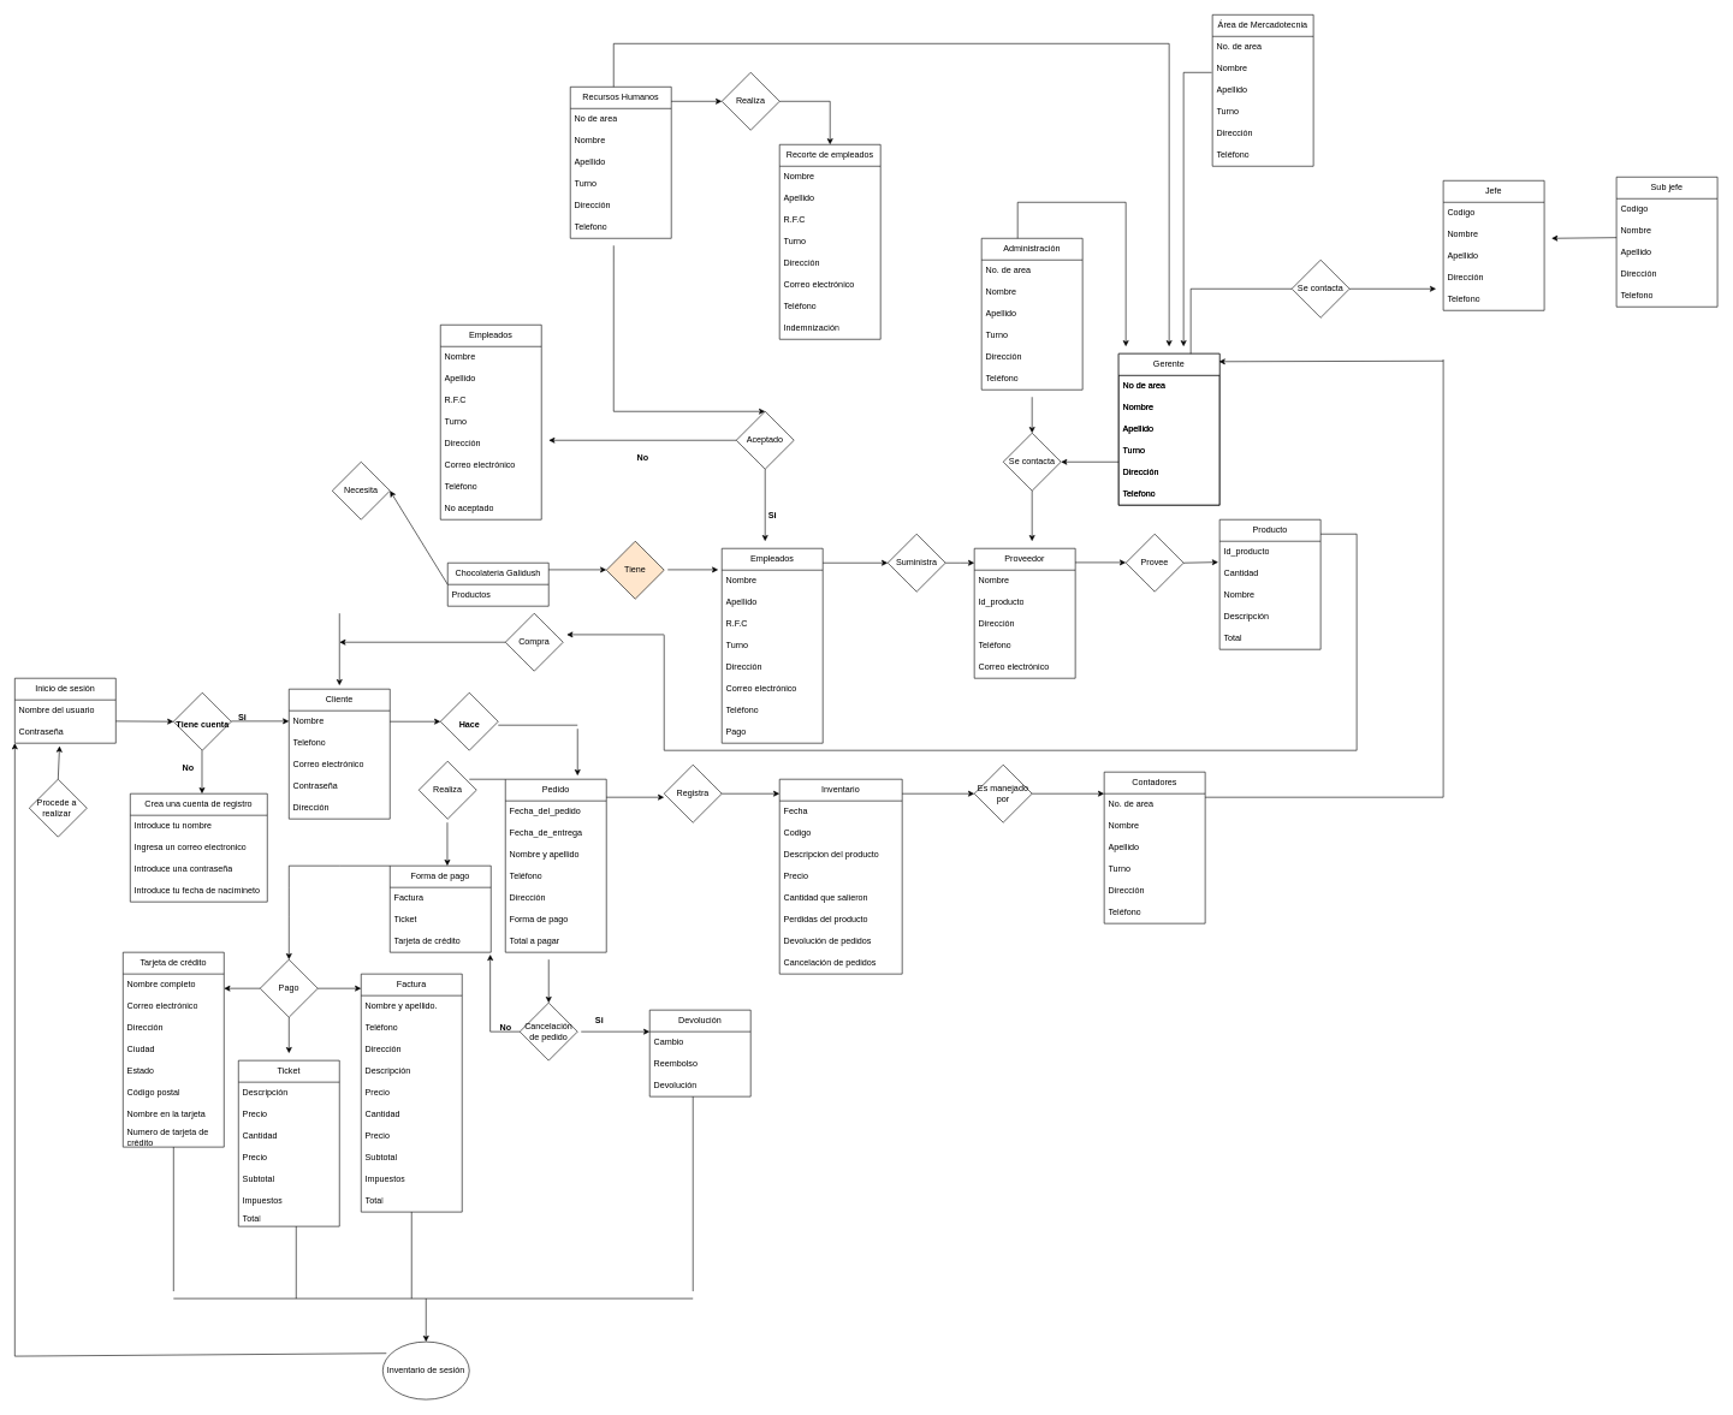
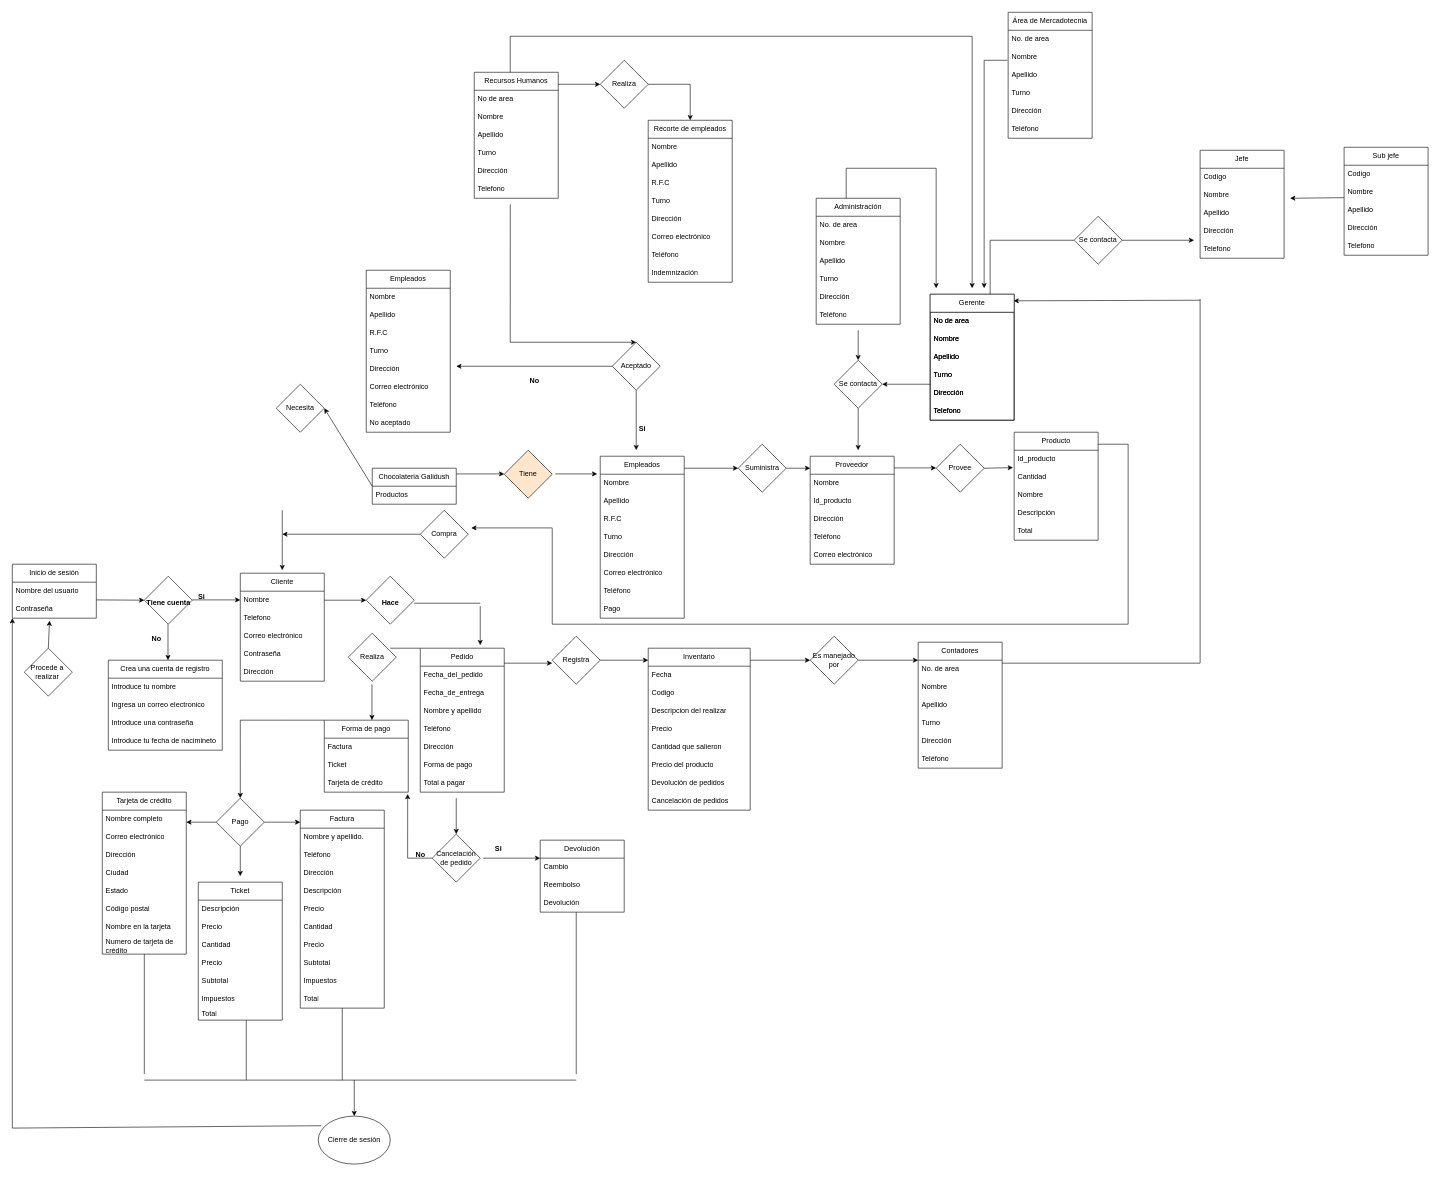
- <mxCell id="95" value="Descripcion del producto" style="text;strokeColor=none;fillColor=none;align=left;verticalAlign=middle;spacingLeft=4;spacingRight=4;overflow=hidden;points=[[0,0.5],[1,0.5]];portConstraint=eastwest;rotatable=0;whiteSpace=wrap;html=1;" parent="92" vertex="1"><mxGeometry y="90" width="170" height="30" as="geometry" /></mxCell>
+ <mxCell id="95" value="Descripcion del realizar" style="text;strokeColor=none;fillColor=none;align=left;verticalAlign=middle;spacingLeft=4;spacingRight=4;overflow=hidden;points=[[0,0.5],[1,0.5]];portConstraint=eastwest;rotatable=0;whiteSpace=wrap;html=1;" parent="92" vertex="1"><mxGeometry y="90" width="170" height="30" as="geometry" /></mxCell>
- <mxCell id="98" value="Perdidas del producto" style="text;strokeColor=none;fillColor=none;align=left;verticalAlign=middle;spacingLeft=4;spacingRight=4;overflow=hidden;points=[[0,0.5],[1,0.5]];portConstraint=eastwest;rotatable=0;whiteSpace=wrap;html=1;" parent="92" vertex="1"><mxGeometry y="180" width="170" height="30" as="geometry" /></mxCell>
+ <mxCell id="98" value="Precio del producto" style="text;strokeColor=none;fillColor=none;align=left;verticalAlign=middle;spacingLeft=4;spacingRight=4;overflow=hidden;points=[[0,0.5],[1,0.5]];portConstraint=eastwest;rotatable=0;whiteSpace=wrap;html=1;" parent="92" vertex="1"><mxGeometry y="180" width="170" height="30" as="geometry" /></mxCell>
- <mxCell id="232" value="Inventario de sesión" style="ellipse;whiteSpace=wrap;html=1;" parent="1" vertex="1"><mxGeometry x="530" y="1860" width="120" height="80" as="geometry" /></mxCell>
+ <mxCell id="232" value="Cierre de sesión" style="ellipse;whiteSpace=wrap;html=1;" parent="1" vertex="1"><mxGeometry x="530" y="1860" width="120" height="80" as="geometry" /></mxCell>
